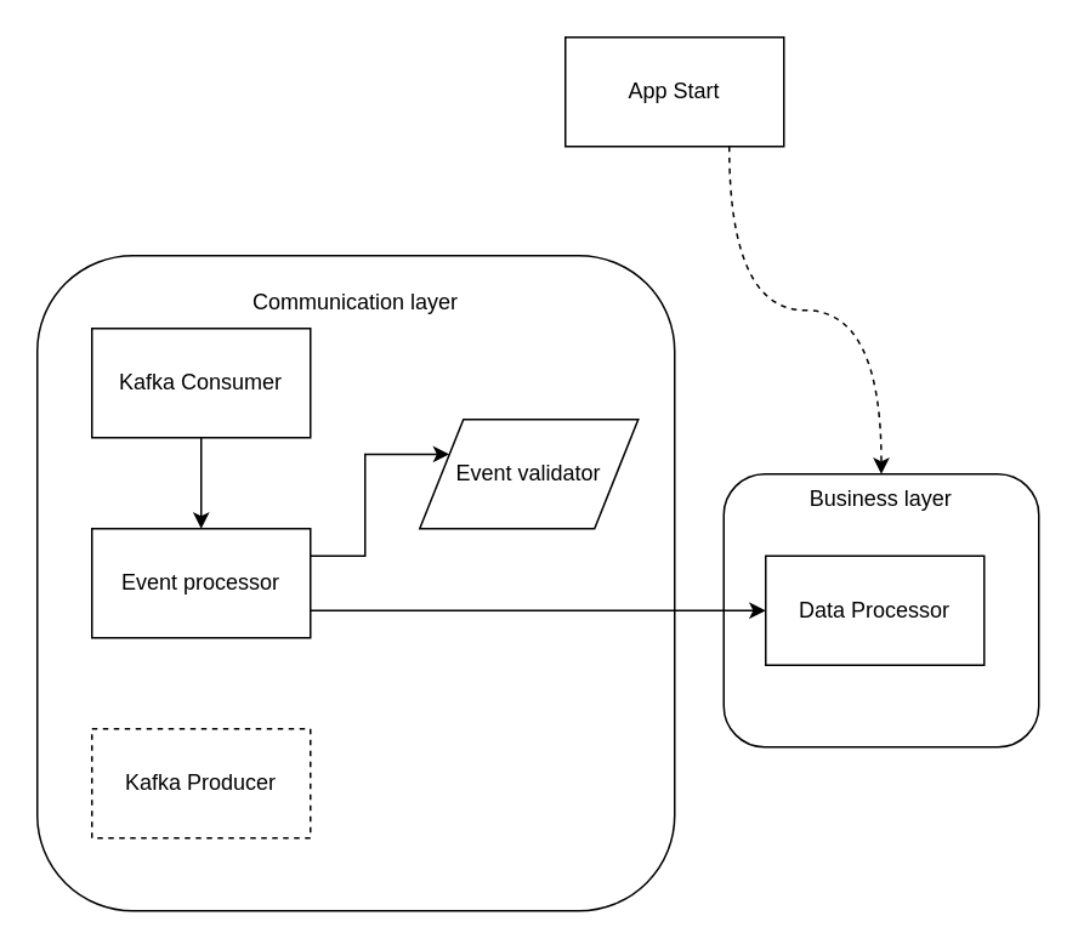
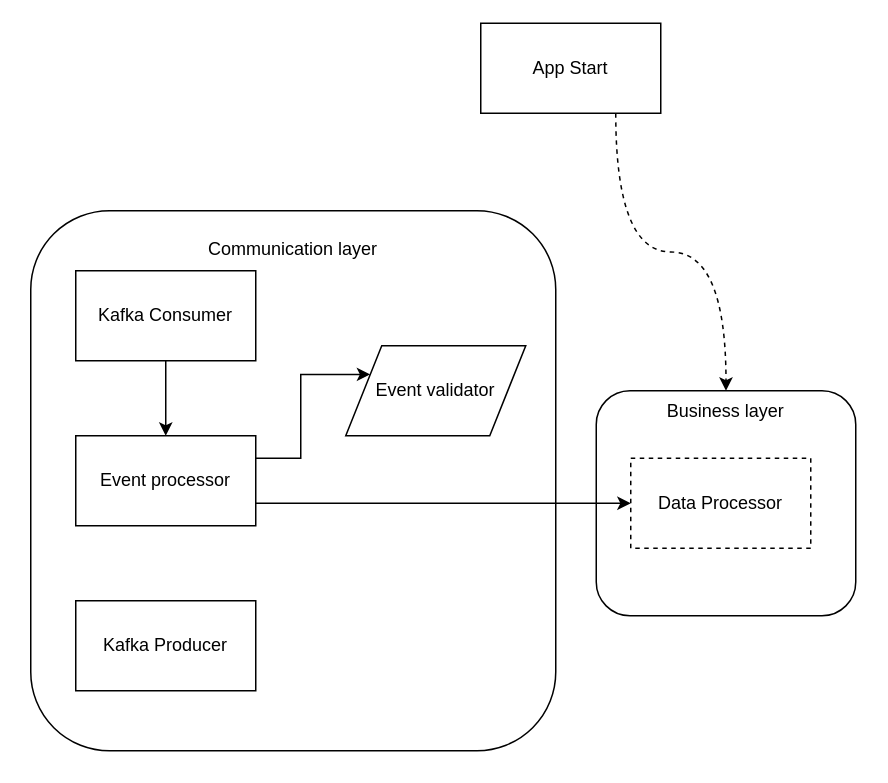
- <mxCell id="5" value="App Start" style="rounded=0;whiteSpace=wrap;html=1;" vertex="1" parent="1"><mxGeometry x="310" y="20" width="120" height="60" as="geometry" /></mxCell>
+ <mxCell id="5" value="App Start" style="rounded=0;whiteSpace=wrap;html=1;" vertex="1" parent="1"><mxGeometry x="320" y="15" width="120" height="60" as="geometry" /></mxCell>
- <mxCell id="13" value="Data Processor" style="rounded=0;whiteSpace=wrap;html=1;" vertex="1" parent="1"><mxGeometry x="420" y="305" width="120" height="60" as="geometry" /></mxCell>
+ <mxCell id="13" value="Data Processor" style="rounded=0;whiteSpace=wrap;html=1;dashed=1;" vertex="1" parent="1"><mxGeometry x="420" y="305" width="120" height="60" as="geometry" /></mxCell>
- <mxCell id="11" value="Kafka Producer" style="rounded=0;whiteSpace=wrap;html=1;dashed=1;" vertex="1" parent="1"><mxGeometry x="50" y="400" width="120" height="60" as="geometry" /></mxCell>
+ <mxCell id="11" value="Kafka Producer" style="rounded=0;whiteSpace=wrap;html=1;" vertex="1" parent="1"><mxGeometry x="50" y="400" width="120" height="60" as="geometry" /></mxCell>
